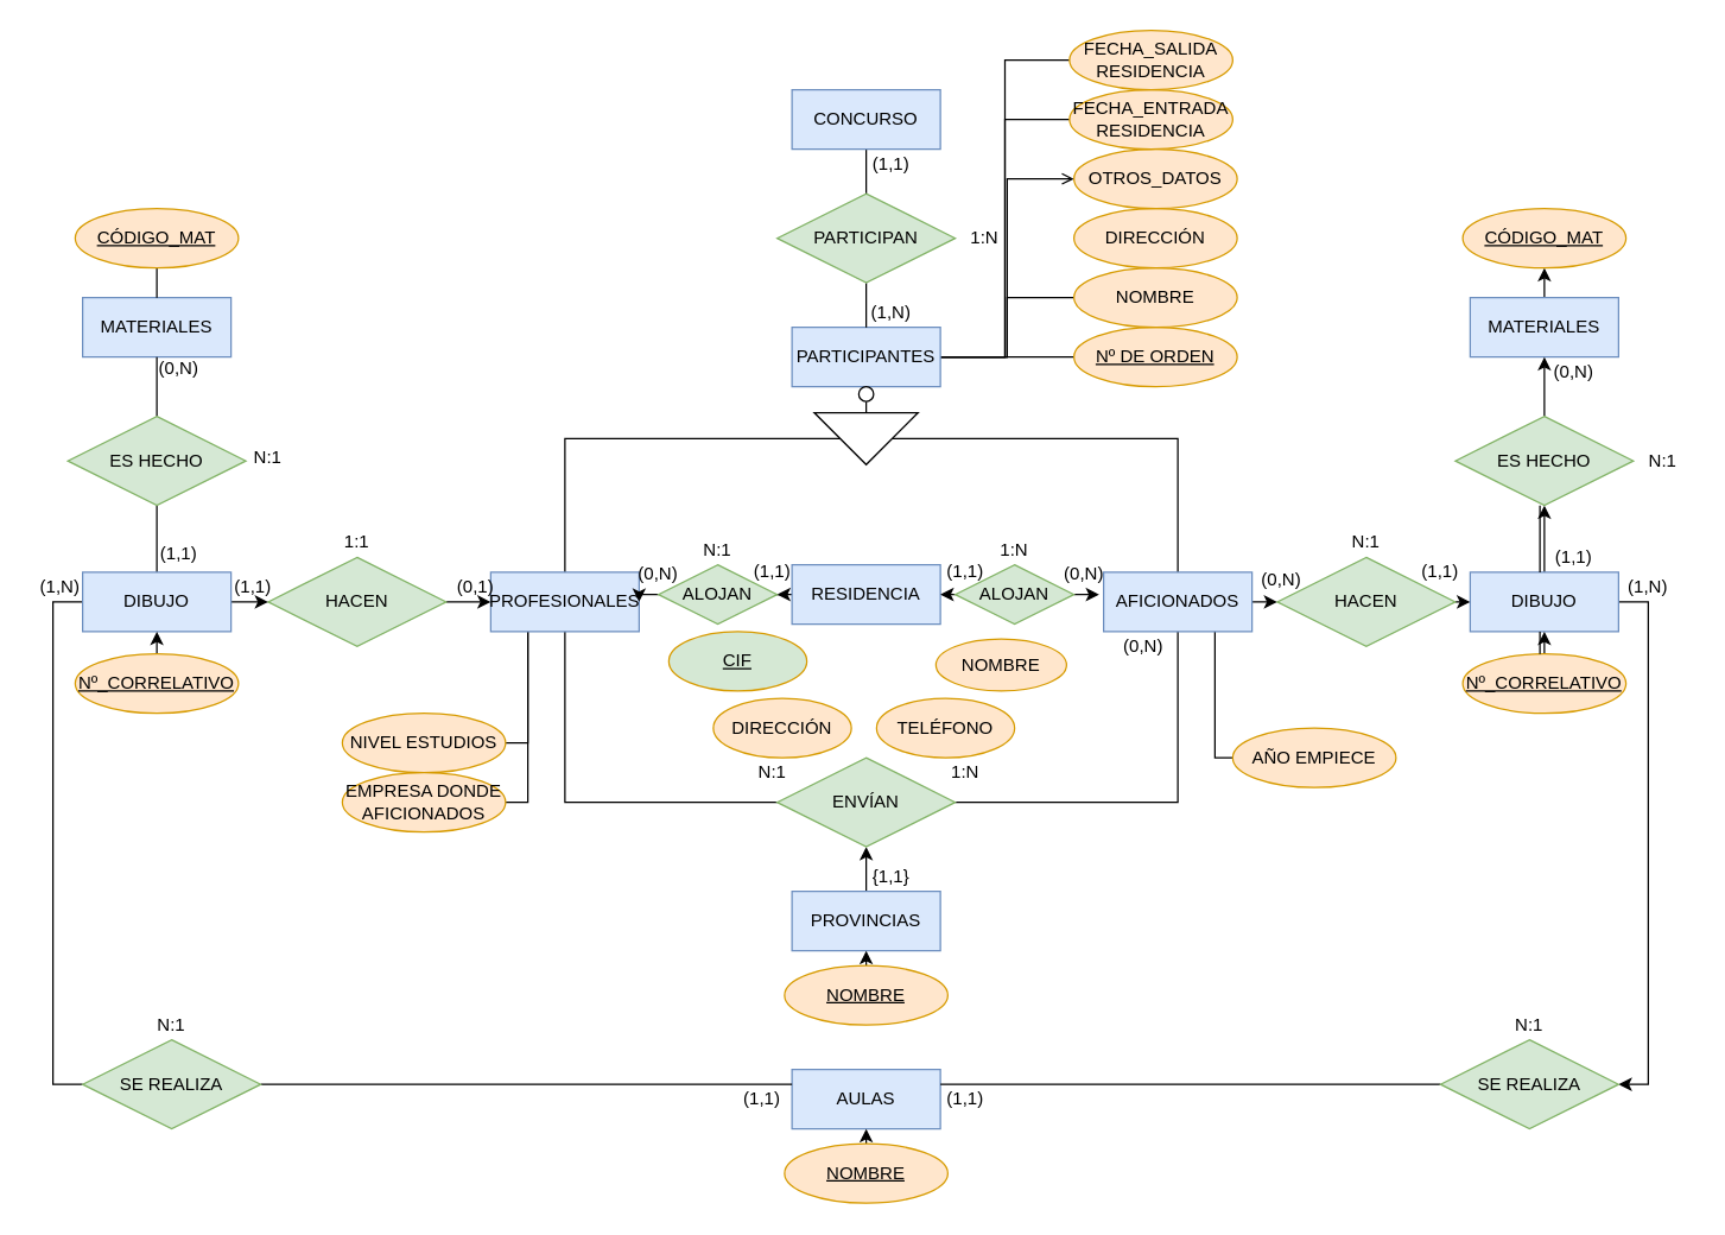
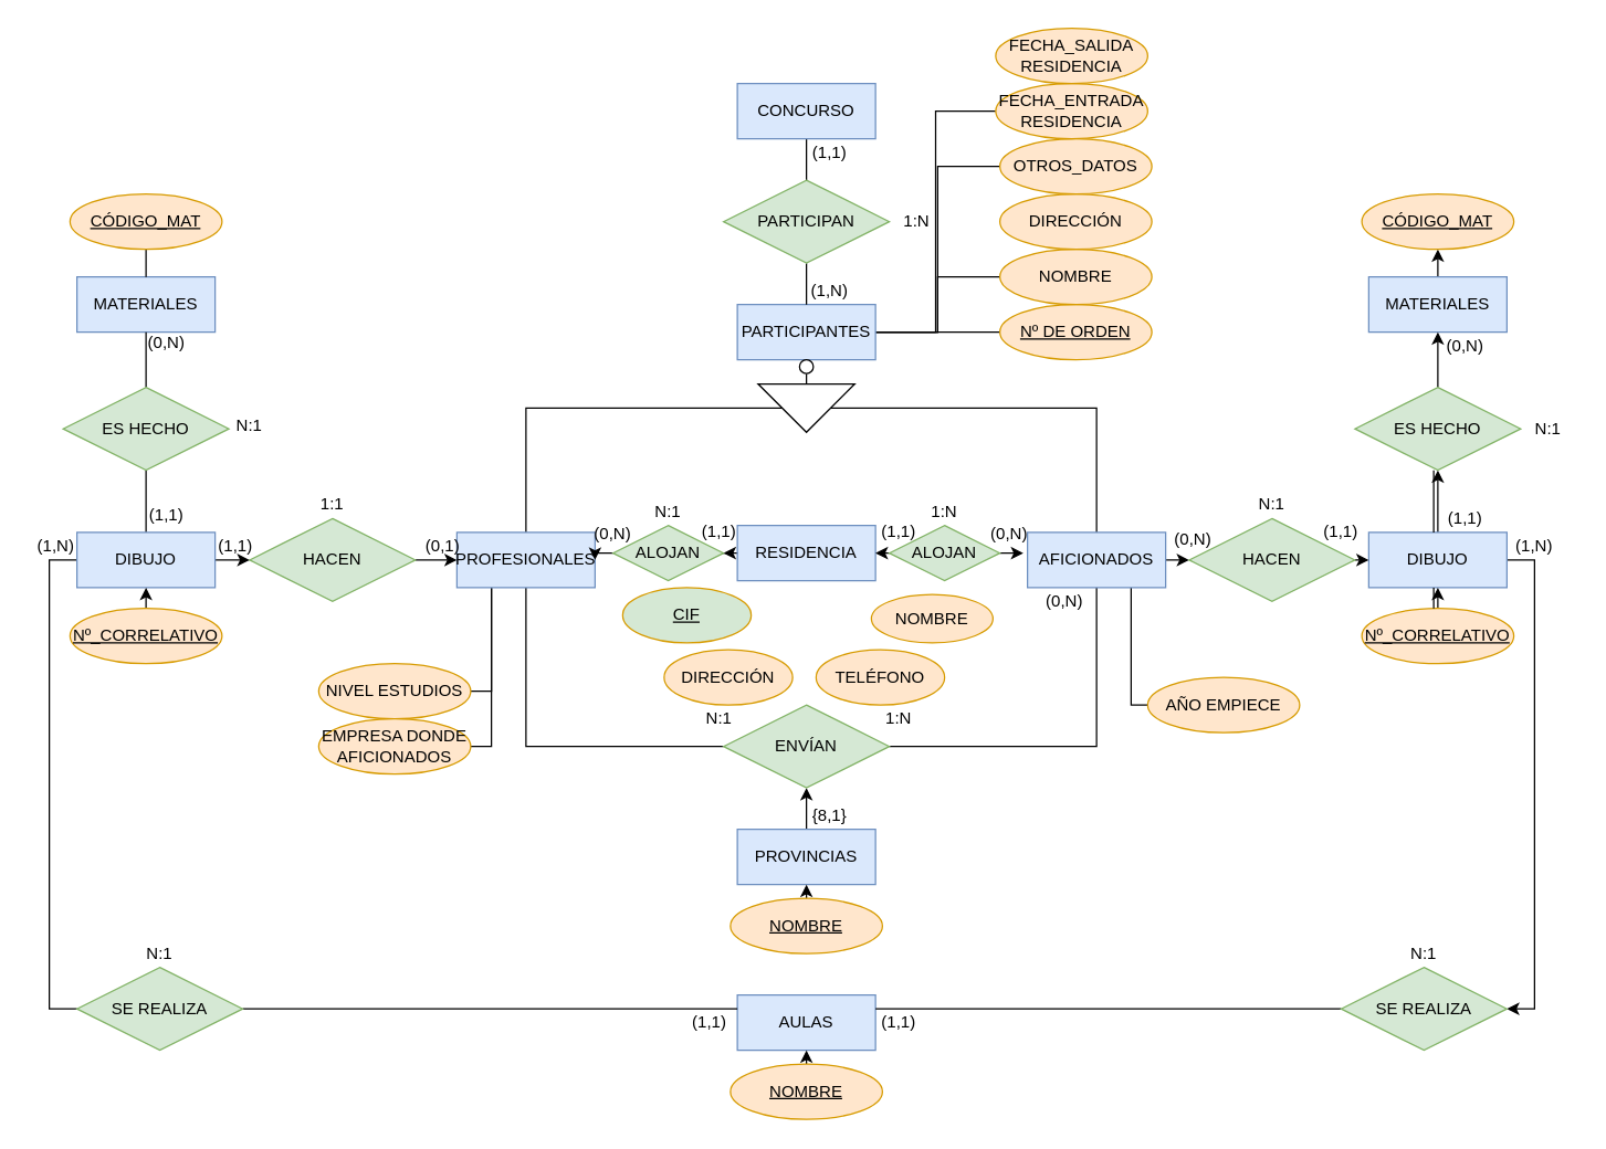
- <mxCell id="6" style="edgeStyle=orthogonalEdgeStyle;rounded=0;orthogonalLoop=1;jettySize=auto;html=1;exitX=1;exitY=0.5;exitDx=0;exitDy=0;entryX=0;entryY=0.5;entryDx=0;entryDy=0;endArrow=none;endFill=0;" edge="1" parent="1" source="7" target="114"><mxGeometry relative="1" as="geometry" /></mxCell>
- <mxCell id="4" style="edgeStyle=orthogonalEdgeStyle;rounded=0;orthogonalLoop=1;jettySize=auto;html=1;exitX=1;exitY=0.5;exitDx=0;exitDy=0;entryX=0;entryY=0.5;entryDx=0;entryDy=0;endArrow=open;endFill=0;" edge="1" parent="1" source="7" target="108"><mxGeometry relative="1" as="geometry"><Array as="points"><mxPoint x="678" y="240" /><mxPoint x="678" y="120" /></Array></mxGeometry></mxCell>
+ <mxCell id="4" style="edgeStyle=orthogonalEdgeStyle;rounded=0;orthogonalLoop=1;jettySize=auto;html=1;exitX=1;exitY=0.5;exitDx=0;exitDy=0;entryX=0;entryY=0.5;entryDx=0;entryDy=0;endArrow=none;endFill=0;" edge="1" parent="1" source="7" target="108"><mxGeometry relative="1" as="geometry"><Array as="points"><mxPoint x="678" y="240" /><mxPoint x="678" y="120" /></Array></mxGeometry></mxCell>
- <mxCell id="37" value="{1,1}" style="text;html=1;strokeColor=none;fillColor=none;align=center;verticalAlign=middle;whiteSpace=wrap;rounded=0;" vertex="1" parent="1"><mxGeometry x="580" y="580" width="40" height="20" as="geometry" /></mxCell>
+ <mxCell id="37" value="{8,1}" style="text;html=1;strokeColor=none;fillColor=none;align=center;verticalAlign=middle;whiteSpace=wrap;rounded=0;" vertex="1" parent="1"><mxGeometry x="580" y="580" width="40" height="20" as="geometry" /></mxCell>
